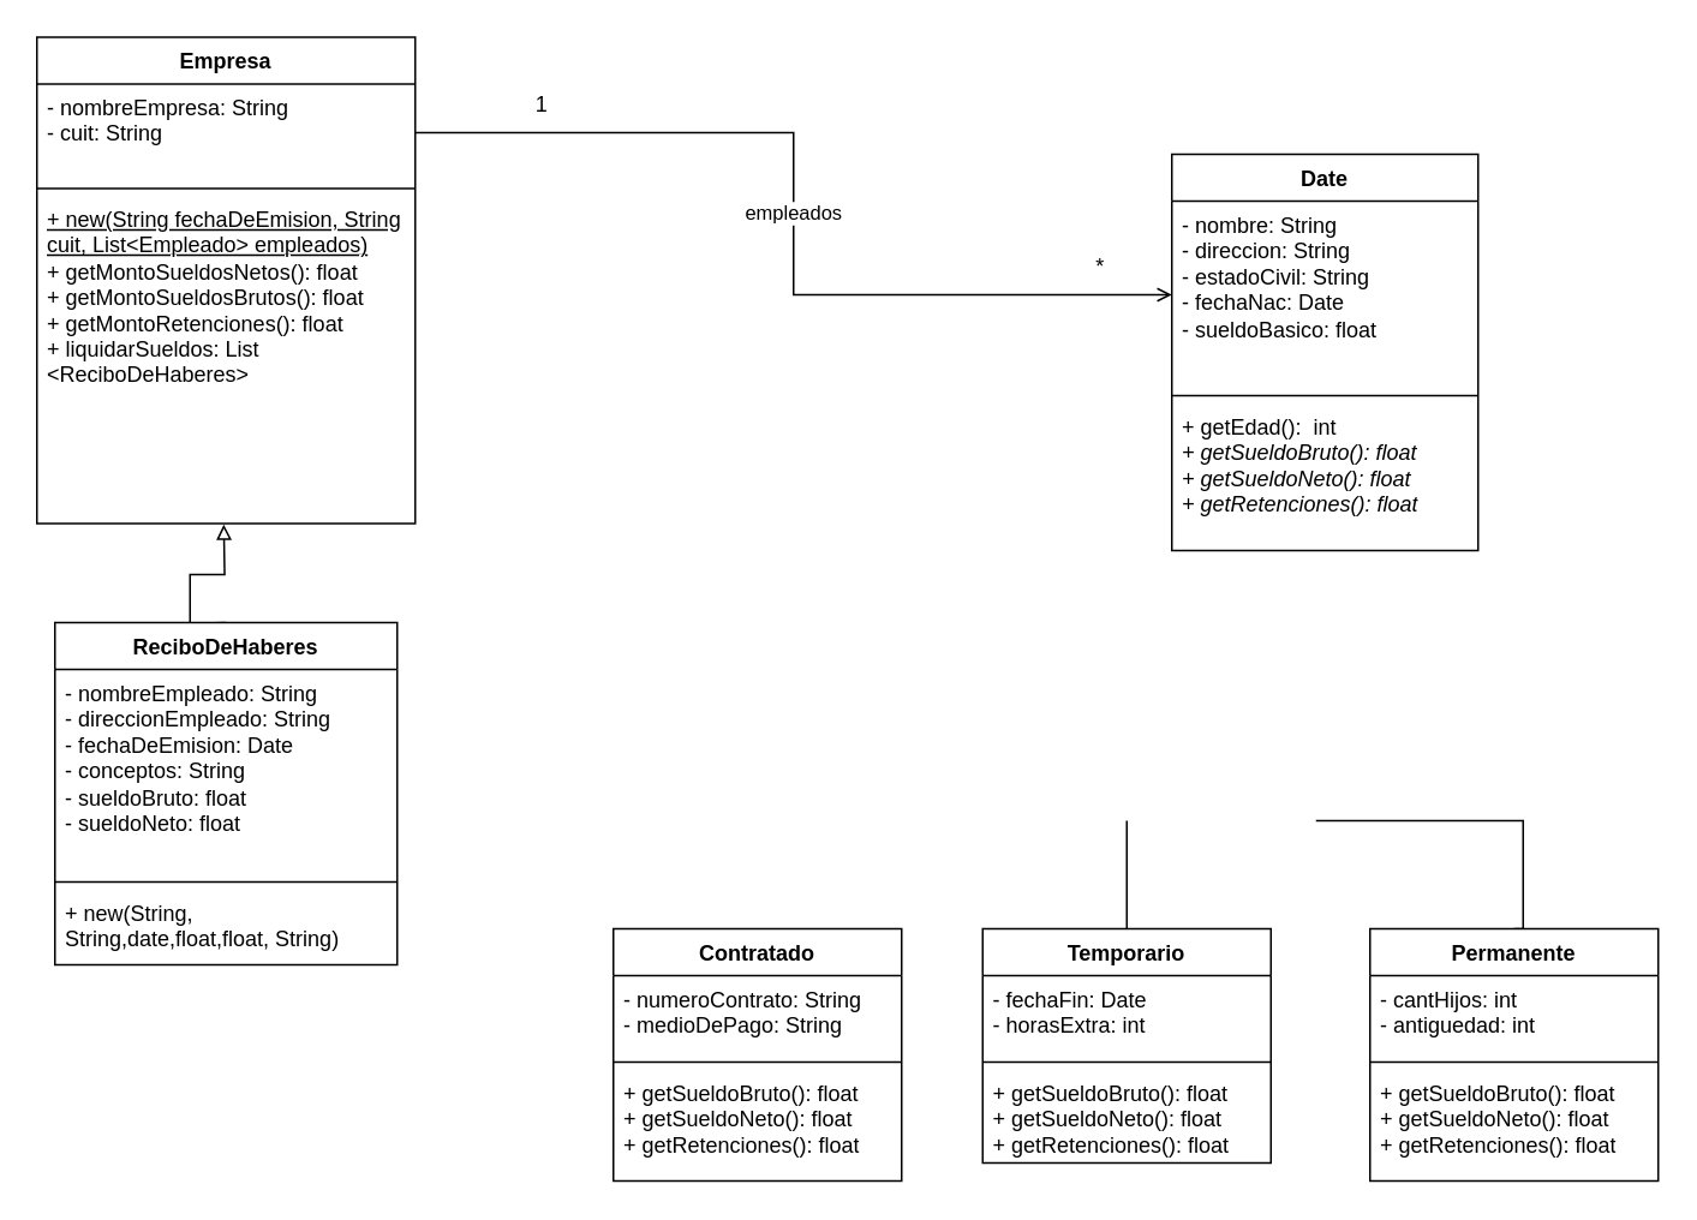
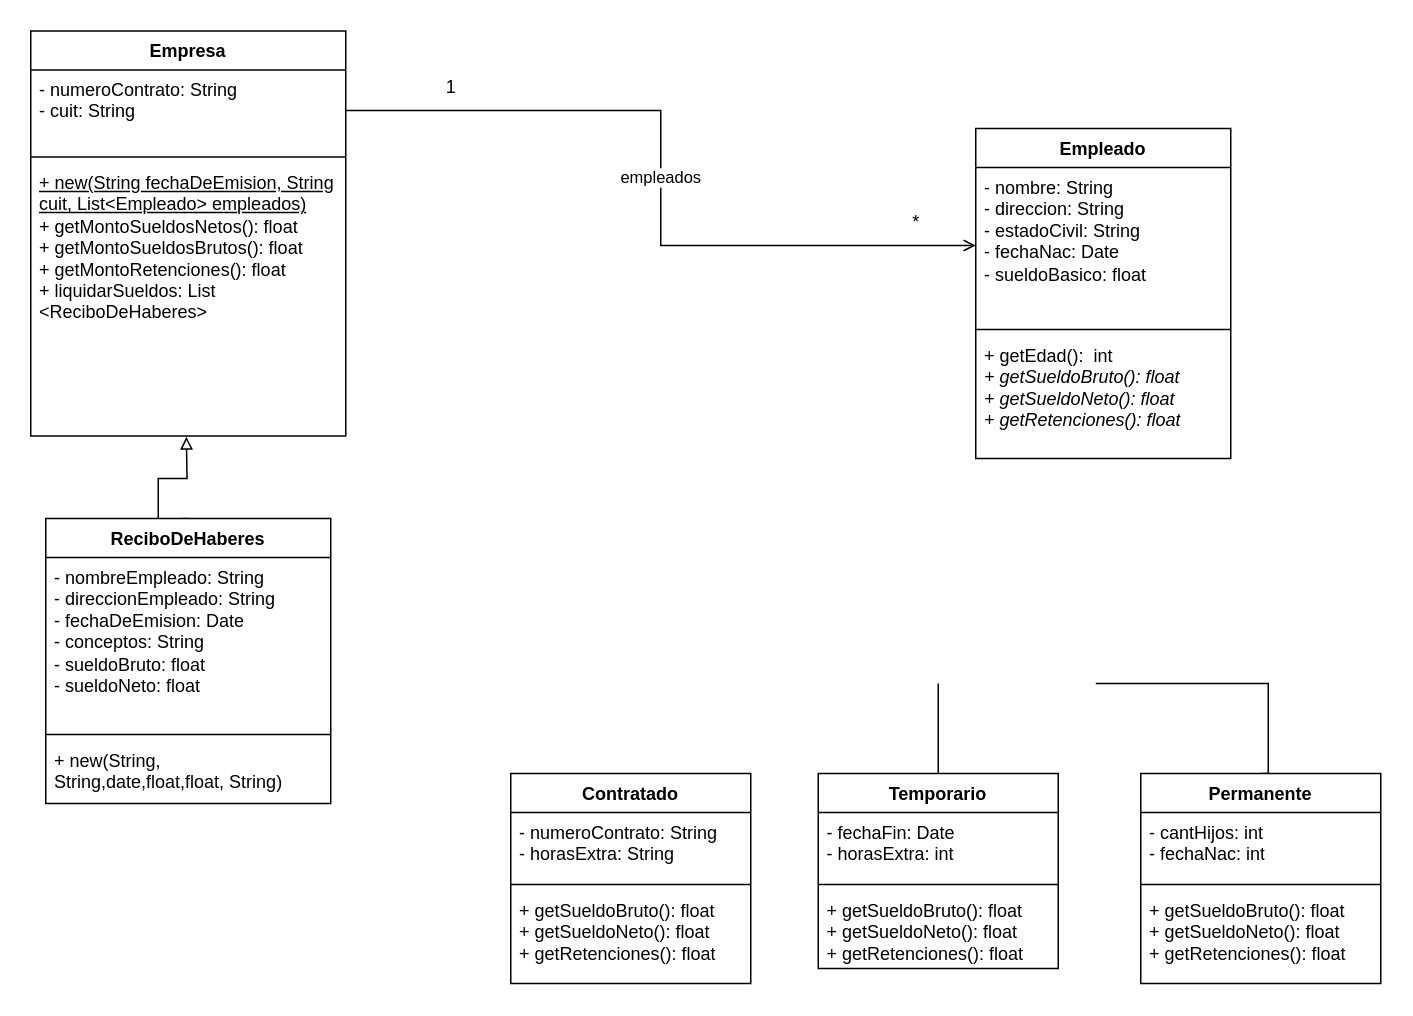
- <mxCell id="17" value="- nombreEmpresa: String&lt;div&gt;- cuit: String&lt;/div&gt;&lt;div&gt;&lt;br&gt;&lt;/div&gt;" style="text;strokeColor=none;fillColor=none;align=left;verticalAlign=top;spacingLeft=4;spacingRight=4;overflow=hidden;rotatable=0;points=[[0,0.5],[1,0.5]];portConstraint=eastwest;whiteSpace=wrap;html=1;" parent="16" vertex="1"><mxGeometry y="26" width="210" height="54" as="geometry" /></mxCell>
+ <mxCell id="17" value="- numeroContrato: String&lt;div&gt;- cuit: String&lt;/div&gt;&lt;div&gt;&lt;br&gt;&lt;/div&gt;" style="text;strokeColor=none;fillColor=none;align=left;verticalAlign=top;spacingLeft=4;spacingRight=4;overflow=hidden;rotatable=0;points=[[0,0.5],[1,0.5]];portConstraint=eastwest;whiteSpace=wrap;html=1;" parent="16" vertex="1"><mxGeometry y="26" width="210" height="54" as="geometry" /></mxCell>
- <mxCell id="2" value="Date" style="swimlane;fontStyle=1;align=center;verticalAlign=top;childLayout=stackLayout;horizontal=1;startSize=26;horizontalStack=0;resizeParent=1;resizeParentMax=0;resizeLast=0;collapsible=1;marginBottom=0;whiteSpace=wrap;html=1;" parent="1" vertex="1"><mxGeometry x="650" y="85" width="170" height="220" as="geometry" /></mxCell>
+ <mxCell id="2" value="Empleado" style="swimlane;fontStyle=1;align=center;verticalAlign=top;childLayout=stackLayout;horizontal=1;startSize=26;horizontalStack=0;resizeParent=1;resizeParentMax=0;resizeLast=0;collapsible=1;marginBottom=0;whiteSpace=wrap;html=1;" parent="1" vertex="1"><mxGeometry x="650" y="85" width="170" height="220" as="geometry" /></mxCell>
- <mxCell id="28" value="- numeroContrato: String&lt;div&gt;- medioDePago: String&lt;/div&gt;" style="text;strokeColor=none;fillColor=none;align=left;verticalAlign=top;spacingLeft=4;spacingRight=4;overflow=hidden;rotatable=0;points=[[0,0.5],[1,0.5]];portConstraint=eastwest;whiteSpace=wrap;html=1;" parent="27" vertex="1"><mxGeometry y="26" width="160" height="44" as="geometry" /></mxCell>
+ <mxCell id="28" value="- numeroContrato: String&lt;div&gt;- horasExtra: String&lt;/div&gt;" style="text;strokeColor=none;fillColor=none;align=left;verticalAlign=top;spacingLeft=4;spacingRight=4;overflow=hidden;rotatable=0;points=[[0,0.5],[1,0.5]];portConstraint=eastwest;whiteSpace=wrap;html=1;" parent="27" vertex="1"><mxGeometry y="26" width="160" height="44" as="geometry" /></mxCell>
- <mxCell id="13" value="- cantHijos: int&lt;div&gt;- antiguedad: int&lt;/div&gt;" style="text;strokeColor=none;fillColor=none;align=left;verticalAlign=top;spacingLeft=4;spacingRight=4;overflow=hidden;rotatable=0;points=[[0,0.5],[1,0.5]];portConstraint=eastwest;whiteSpace=wrap;html=1;" parent="12" vertex="1"><mxGeometry y="26" width="160" height="44" as="geometry" /></mxCell>
+ <mxCell id="13" value="- cantHijos: int&lt;div&gt;- fechaNac: int&lt;/div&gt;" style="text;strokeColor=none;fillColor=none;align=left;verticalAlign=top;spacingLeft=4;spacingRight=4;overflow=hidden;rotatable=0;points=[[0,0.5],[1,0.5]];portConstraint=eastwest;whiteSpace=wrap;html=1;" parent="12" vertex="1"><mxGeometry y="26" width="160" height="44" as="geometry" /></mxCell>
